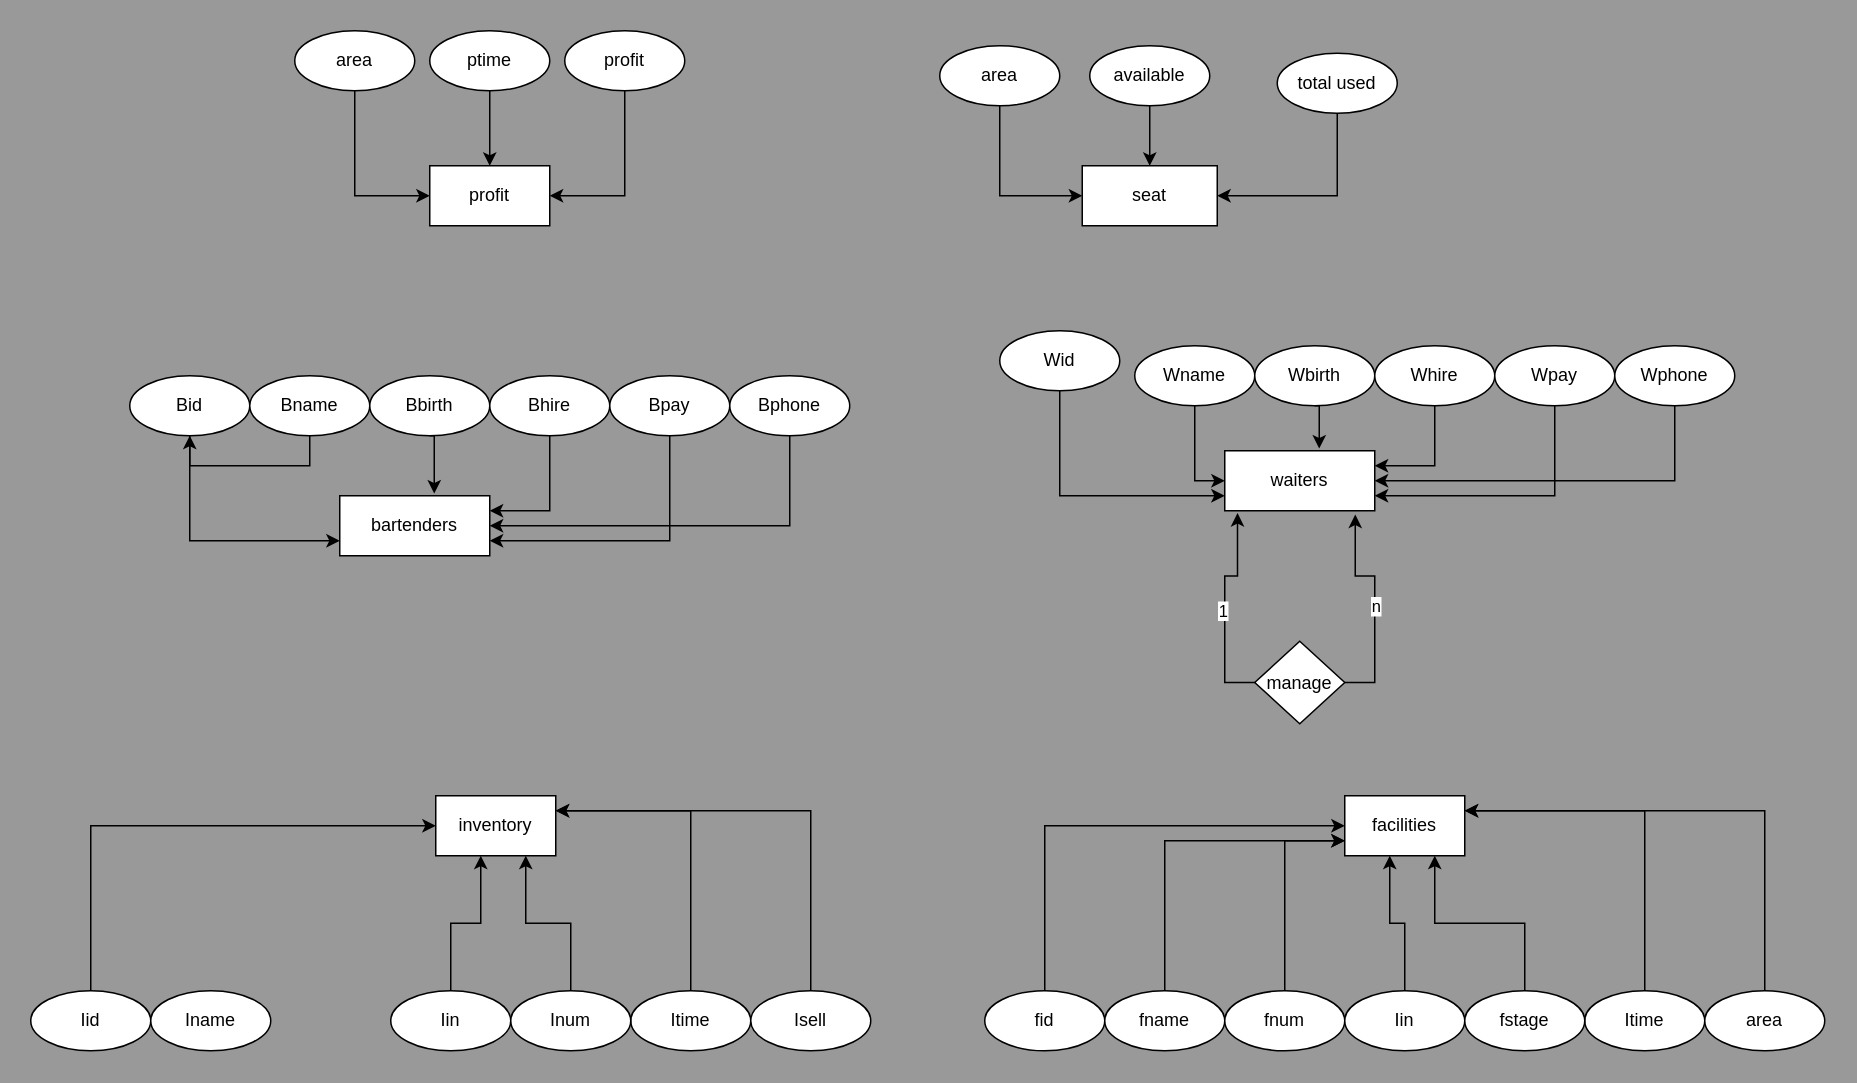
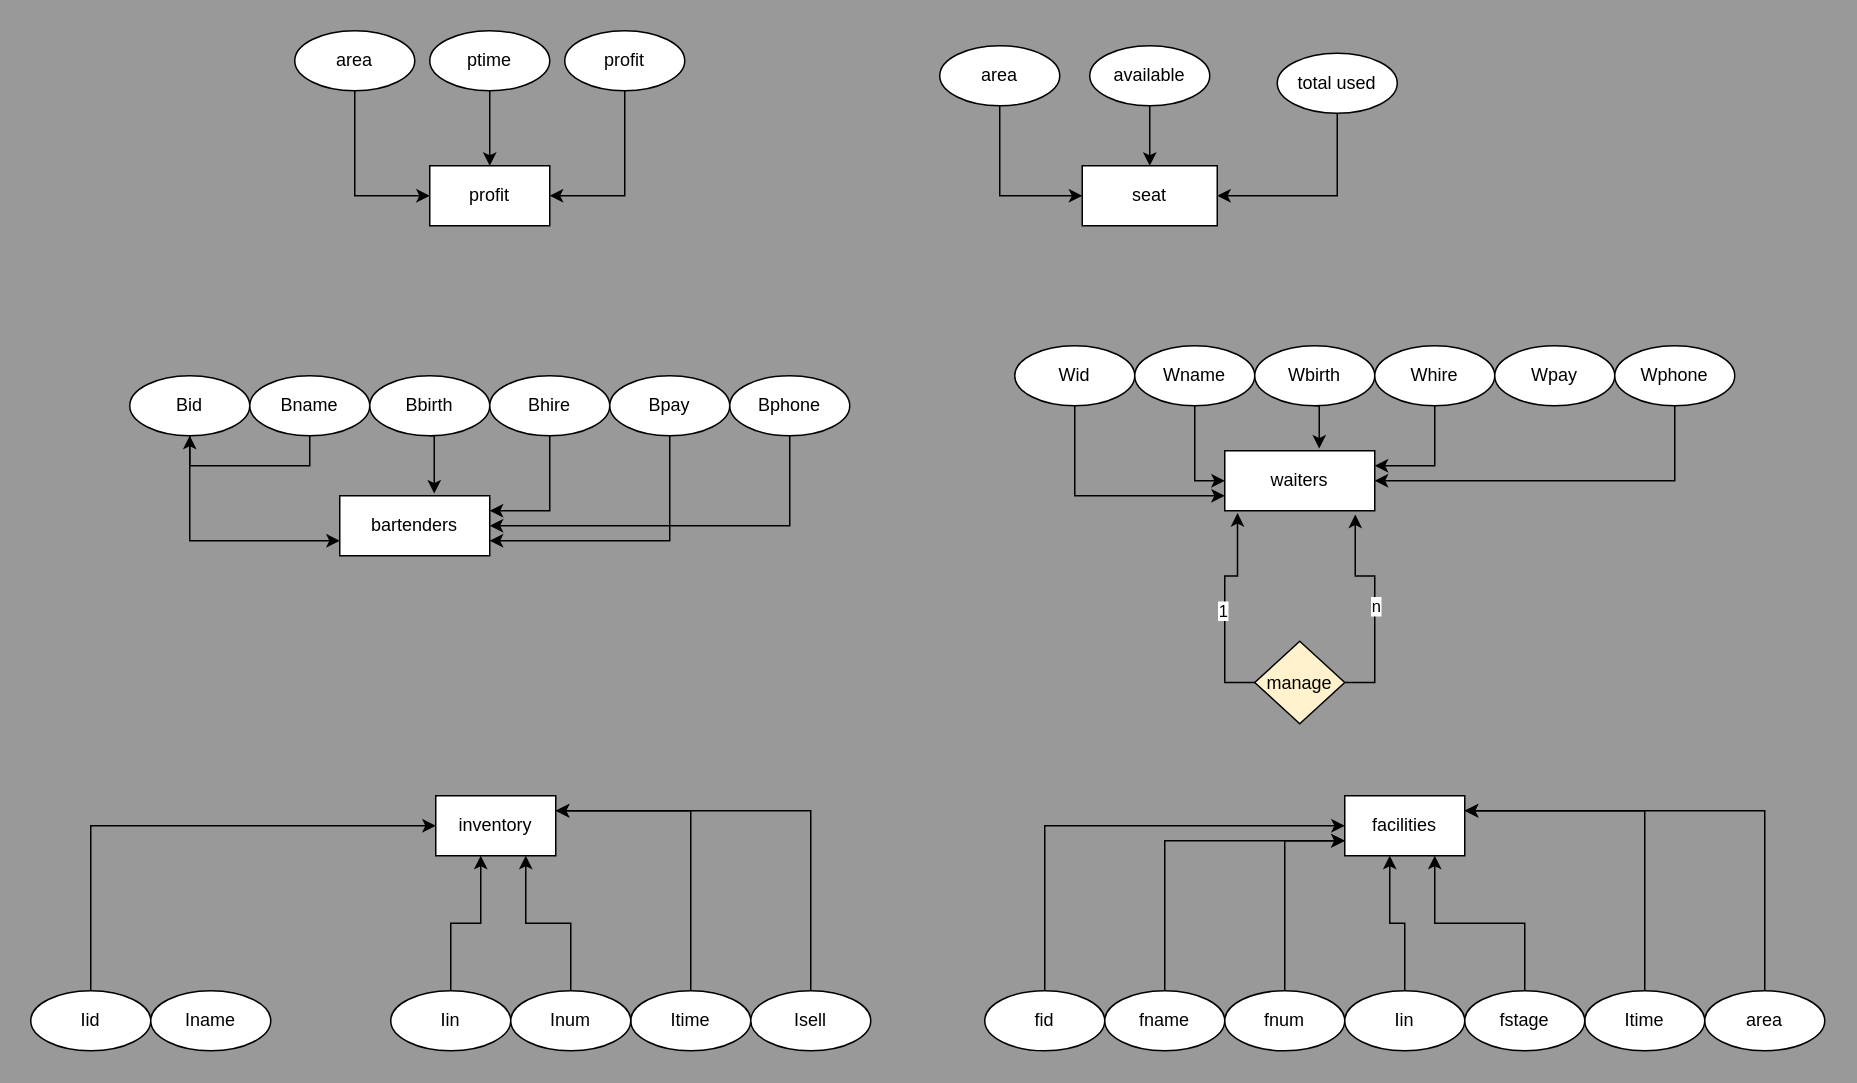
- <mxCell id="56" value="Wid" style="ellipse;whiteSpace=wrap;html=1;" parent="1" vertex="1"><mxGeometry x="666" y="220" width="80" height="40" as="geometry" /></mxCell>
+ <mxCell id="56" value="Wid" style="ellipse;whiteSpace=wrap;html=1;" parent="1" vertex="1"><mxGeometry x="676" y="230" width="80" height="40" as="geometry" /></mxCell>
- <mxCell id="63" style="edgeStyle=orthogonalEdgeStyle;rounded=0;orthogonalLoop=1;jettySize=auto;html=1;exitX=0.5;exitY=1;exitDx=0;exitDy=0;entryX=1;entryY=0.75;entryDx=0;entryDy=0;" parent="1" source="64" target="54" edge="1"><mxGeometry relative="1" as="geometry" /></mxCell>
- <mxCell id="69" value="manage" style="rhombus;whiteSpace=wrap;html=1;" parent="1" vertex="1"><mxGeometry x="836" y="427" width="60" height="55" as="geometry" /></mxCell>
+ <mxCell id="69" value="manage" style="rhombus;whiteSpace=wrap;html=1;fillColor=#fff2cc;" parent="1" vertex="1"><mxGeometry x="836" y="427" width="60" height="55" as="geometry" /></mxCell>
